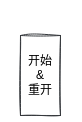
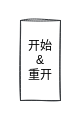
- <mxCell id="2" value="开始&lt;br&gt;&amp;amp;&lt;br&gt;重开" style="rounded=0;whiteSpace=wrap;html=1;shadow=0;sketch=1;fillColor=default;strokeColor=#36393d;" vertex="1" parent="1"><mxGeometry x="20" y="35" width="40" height="80" as="geometry" /></mxCell>
+ <mxCell id="2" value="开始&lt;br&gt;&amp;amp;&lt;br&gt;重开" style="rounded=0;whiteSpace=wrap;html=1;shadow=0;sketch=1;fillColor=default;strokeColor=#36393d;" vertex="1" parent="1"><mxGeometry x="20" y="20" width="40" height="80" as="geometry" /></mxCell>
